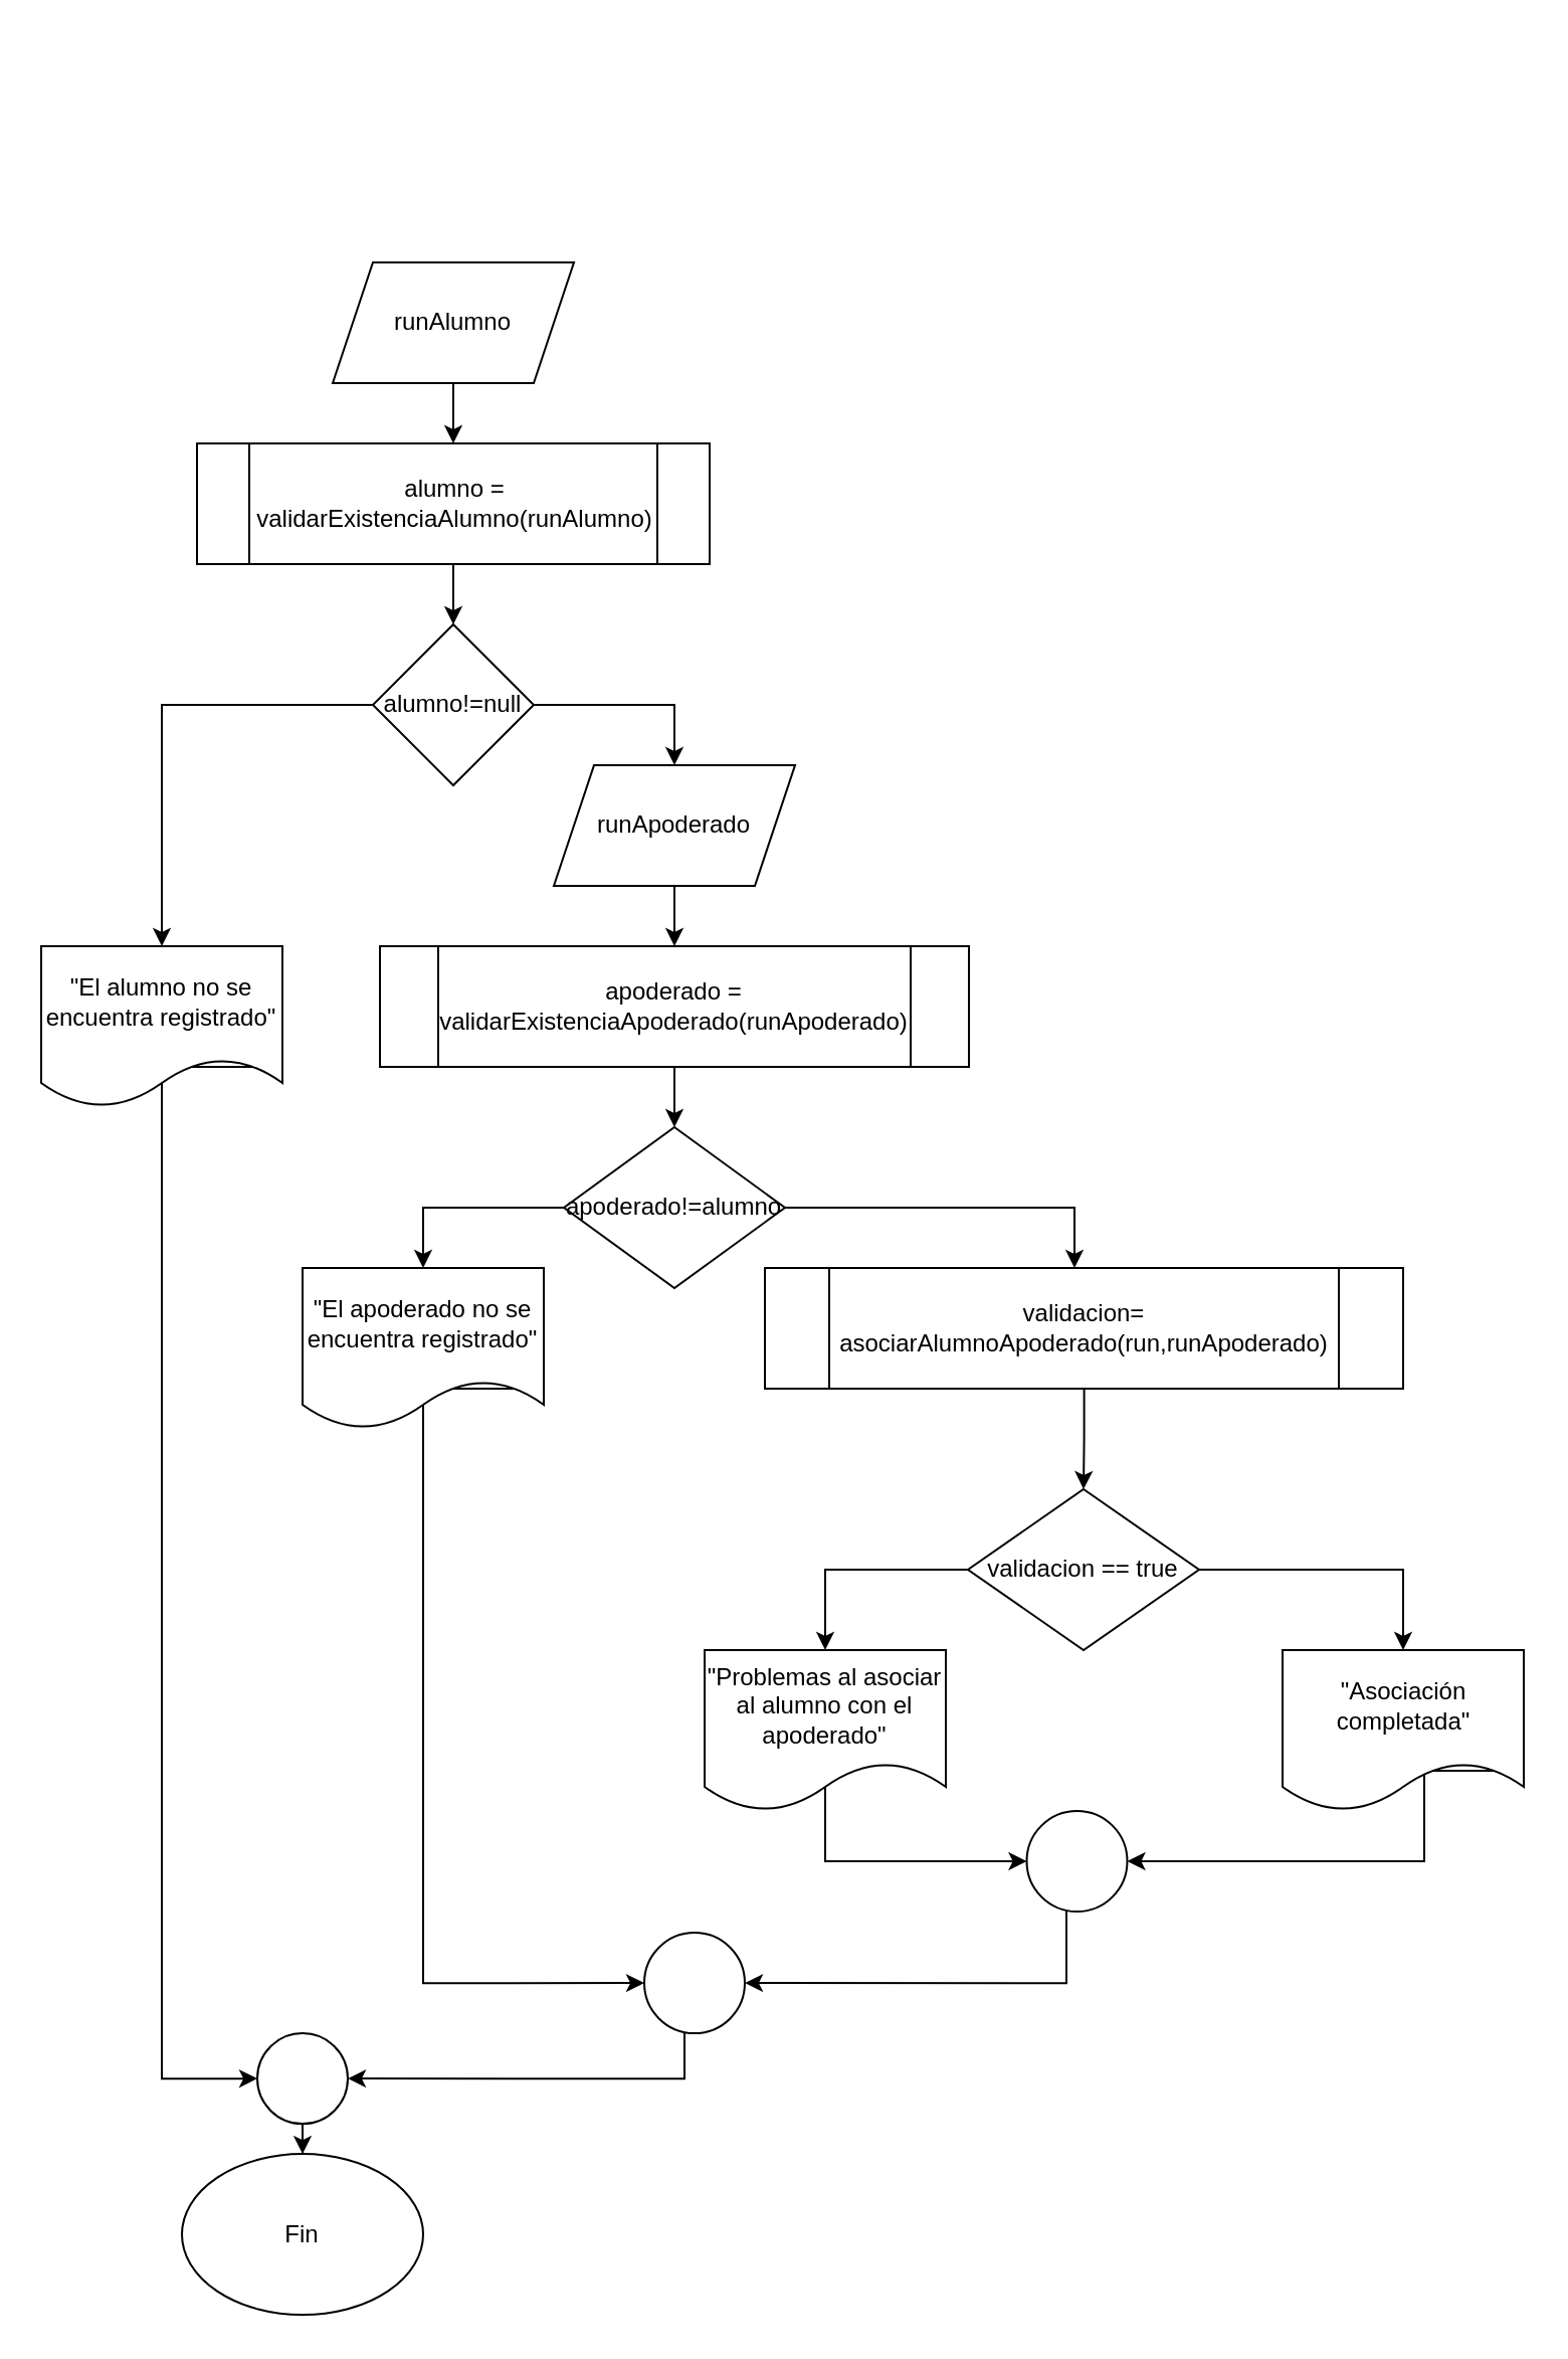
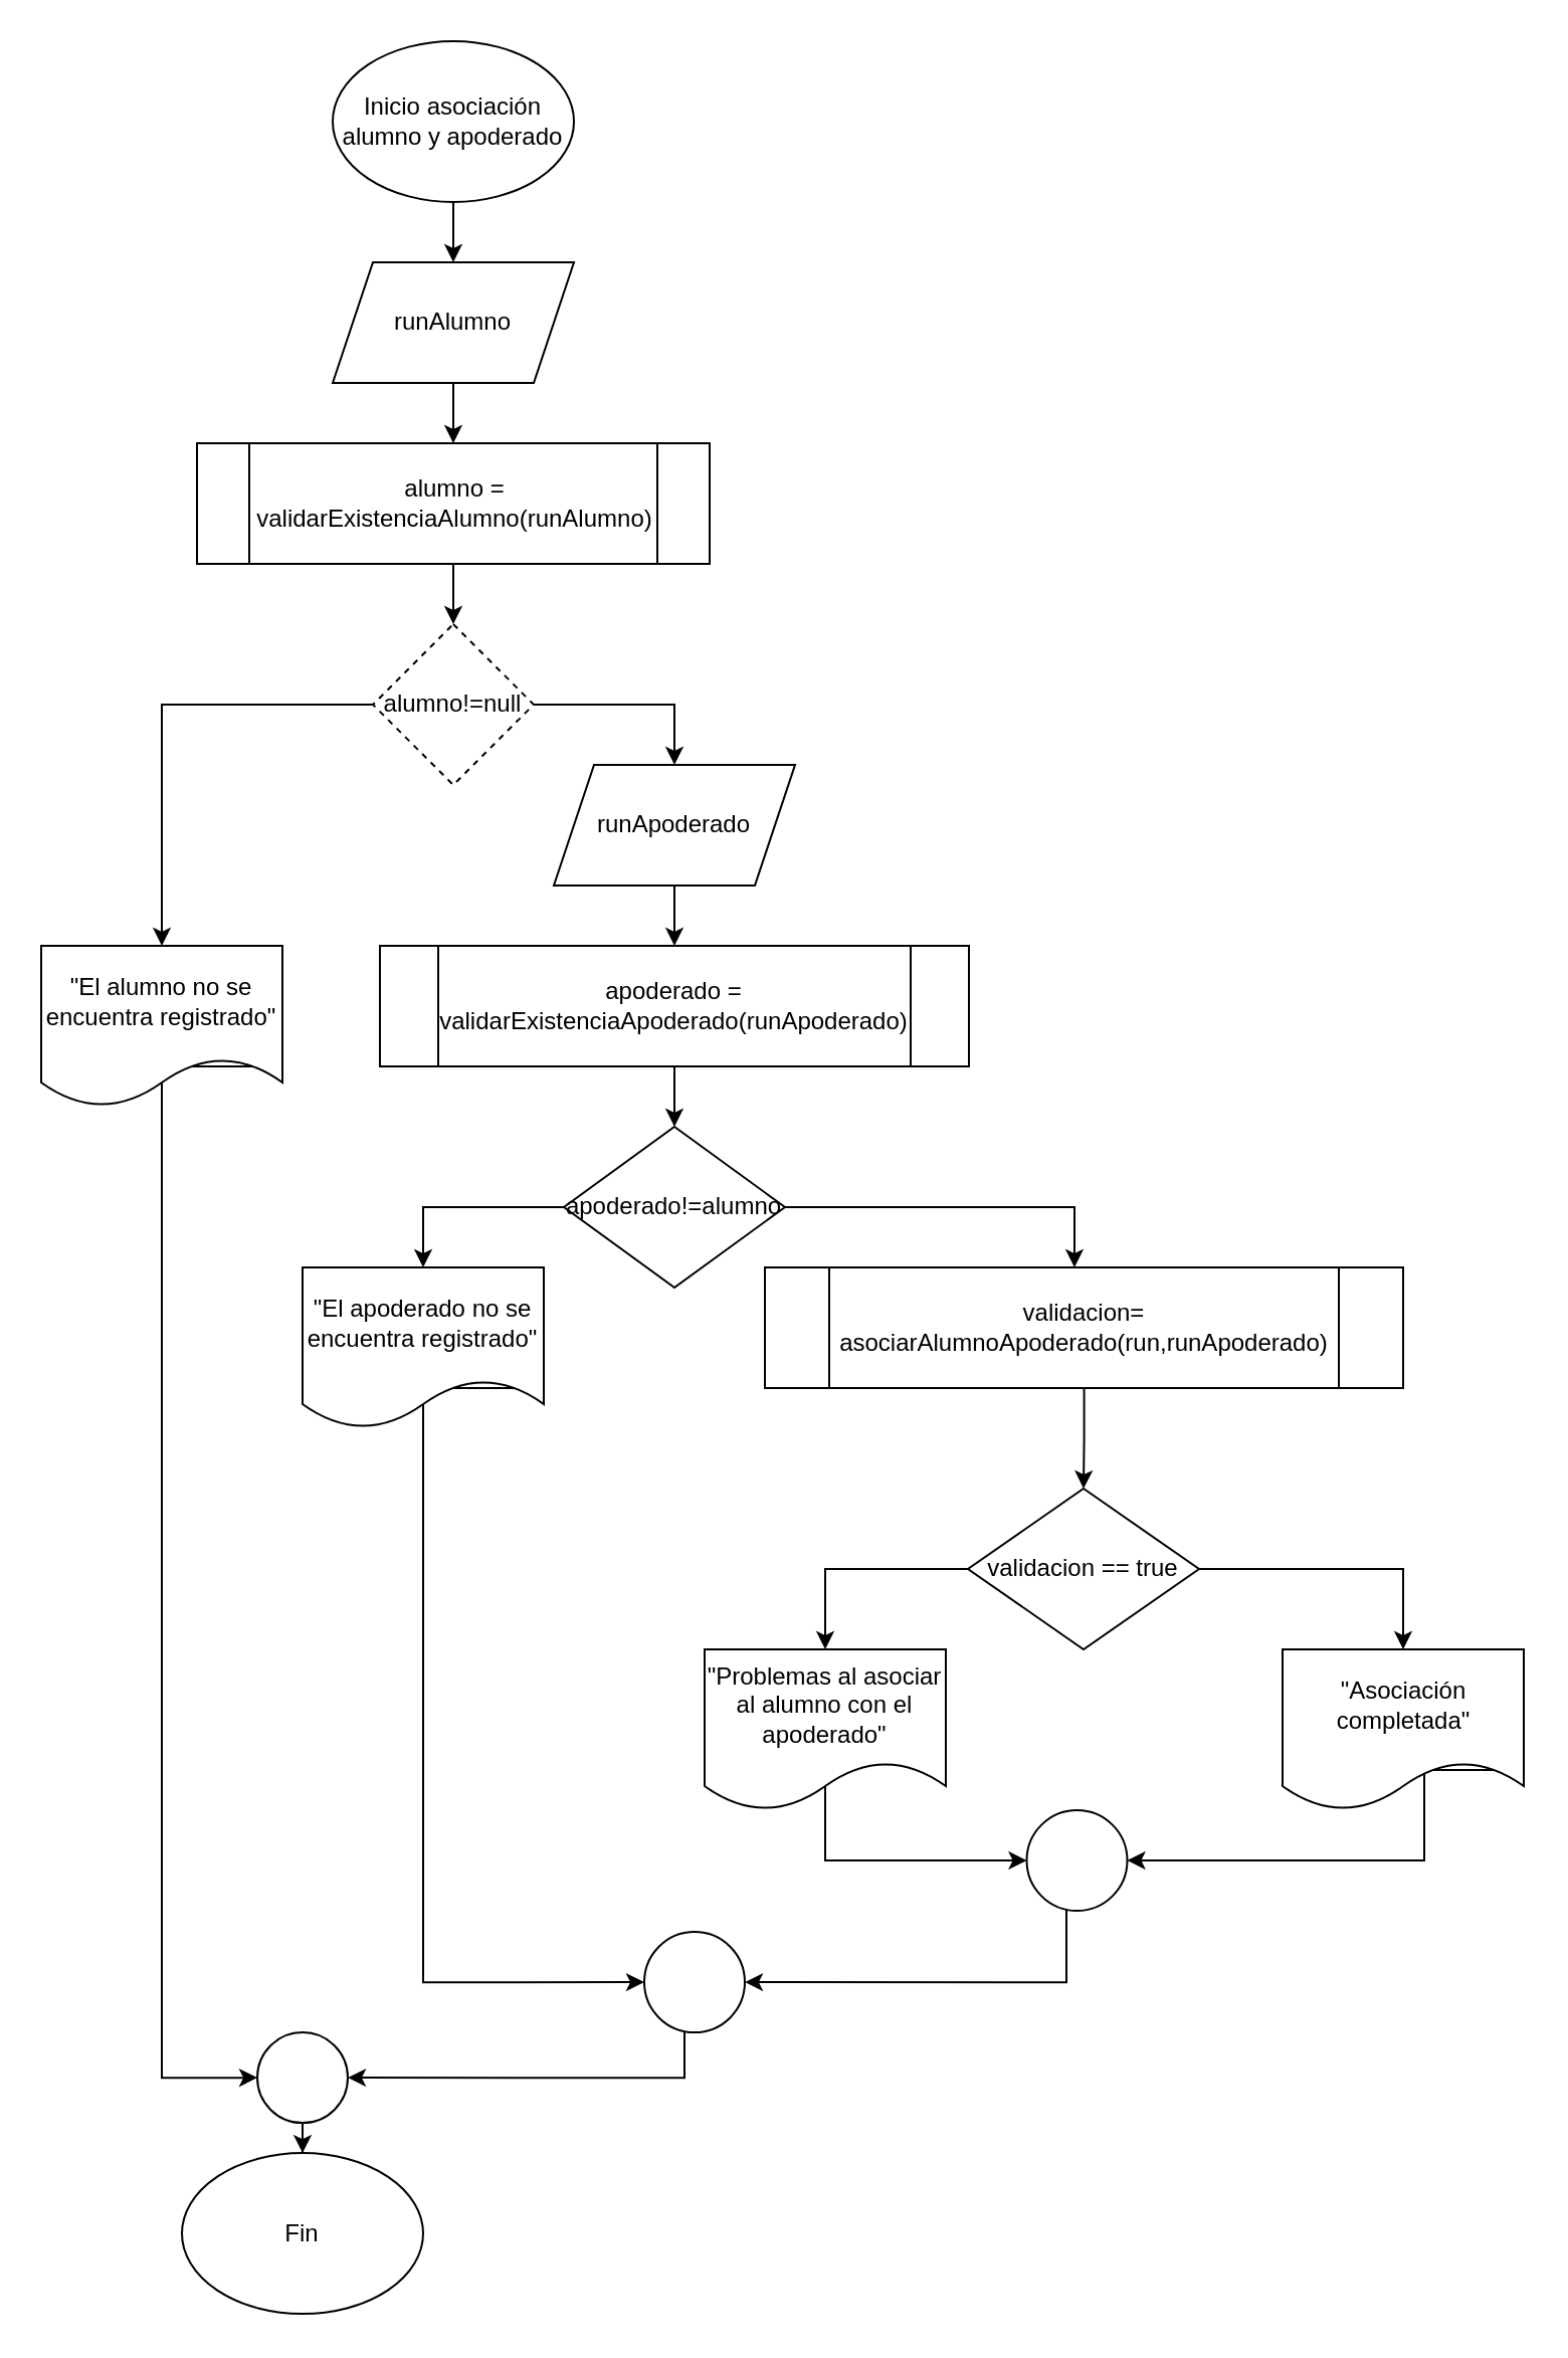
+ <mxCell id="14" value="Inicio asociación alumno y apoderado" style="ellipse;whiteSpace=wrap;html=1;" vertex="1" parent="1"><mxGeometry x="165" y="20" width="120" height="80" as="geometry" /></mxCell>
+ <mxCell id="13" style="edgeStyle=orthogonalEdgeStyle;rounded=0;orthogonalLoop=1;jettySize=auto;html=1;entryX=0.5;entryY=0;entryDx=0;entryDy=0;" edge="1" parent="1" source="14" target="16"><mxGeometry relative="1" as="geometry" /></mxCell>
- <mxCell id="21" value="alumno!=null" style="rhombus;whiteSpace=wrap;html=1;" vertex="1" parent="1"><mxGeometry x="185" y="310" width="80" height="80" as="geometry" /></mxCell>
+ <mxCell id="21" value="alumno!=null" style="rhombus;whiteSpace=wrap;html=1;dashed=1;" vertex="1" parent="1"><mxGeometry x="185" y="310" width="80" height="80" as="geometry" /></mxCell>
